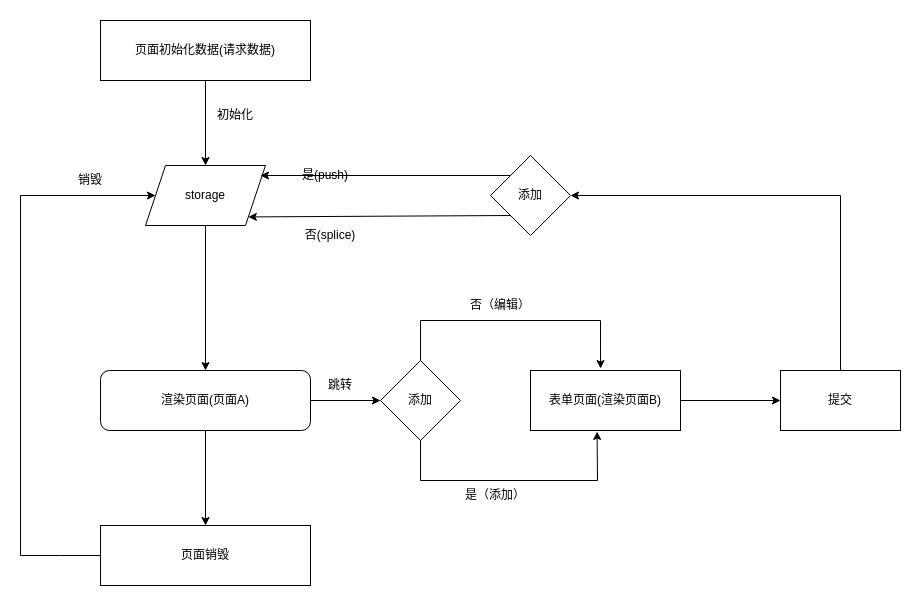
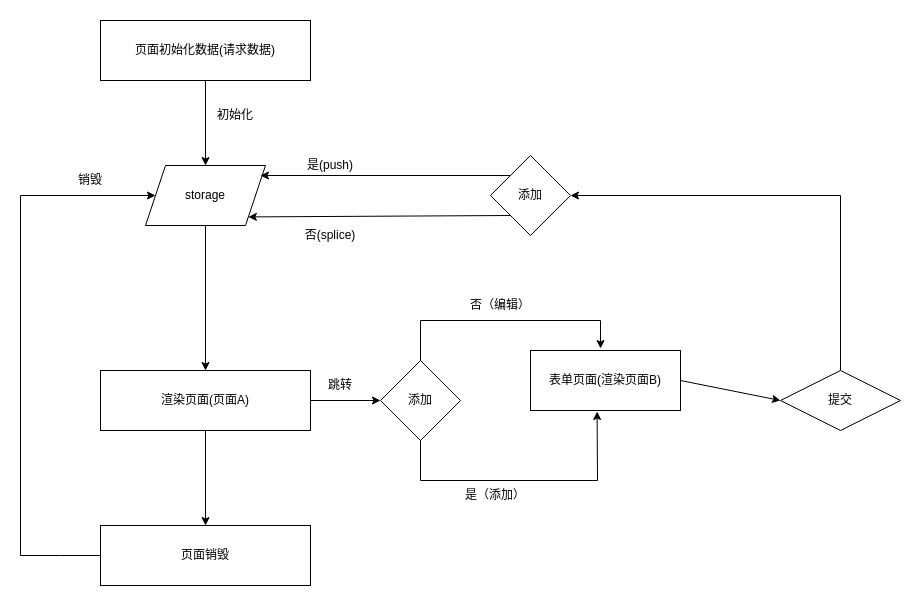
- <mxCell id="25" value="是(push)" style="text;html=1;strokeColor=none;fillColor=none;align=center;verticalAlign=middle;whiteSpace=wrap;rounded=0;" vertex="1" parent="1"><mxGeometry x="295" y="160" width="60" height="30" as="geometry" /></mxCell>
+ <mxCell id="25" value="是(push)" style="text;html=1;strokeColor=none;fillColor=none;align=center;verticalAlign=middle;whiteSpace=wrap;rounded=0;" vertex="1" parent="1"><mxGeometry x="300" y="150" width="60" height="30" as="geometry" /></mxCell>
- <mxCell id="5" value="渲染页面(页面A)" style="whiteSpace=wrap;html=1;rounded=1;" vertex="1" parent="1"><mxGeometry x="100" y="370" width="210" height="60" as="geometry" /></mxCell>
+ <mxCell id="5" value="渲染页面(页面A)" style="rounded=0;whiteSpace=wrap;html=1;" vertex="1" parent="1"><mxGeometry x="100" y="370" width="210" height="60" as="geometry" /></mxCell>
- <mxCell id="7" value="表单页面(渲染页面B)" style="rounded=0;whiteSpace=wrap;html=1;" vertex="1" parent="1"><mxGeometry x="530" y="370" width="150" height="60" as="geometry" /></mxCell>
+ <mxCell id="7" value="表单页面(渲染页面B)" style="rounded=0;whiteSpace=wrap;html=1;" vertex="1" parent="1"><mxGeometry x="530" y="350" width="150" height="60" as="geometry" /></mxCell>
- <mxCell id="14" value="提交" style="rounded=0;whiteSpace=wrap;html=1;" vertex="1" parent="1"><mxGeometry x="780" y="370" width="120" height="60" as="geometry" /></mxCell>
+ <mxCell id="14" value="提交" style="rhombus;whiteSpace=wrap;html=1;" vertex="1" parent="1"><mxGeometry x="780" y="370" width="120" height="60" as="geometry" /></mxCell>
